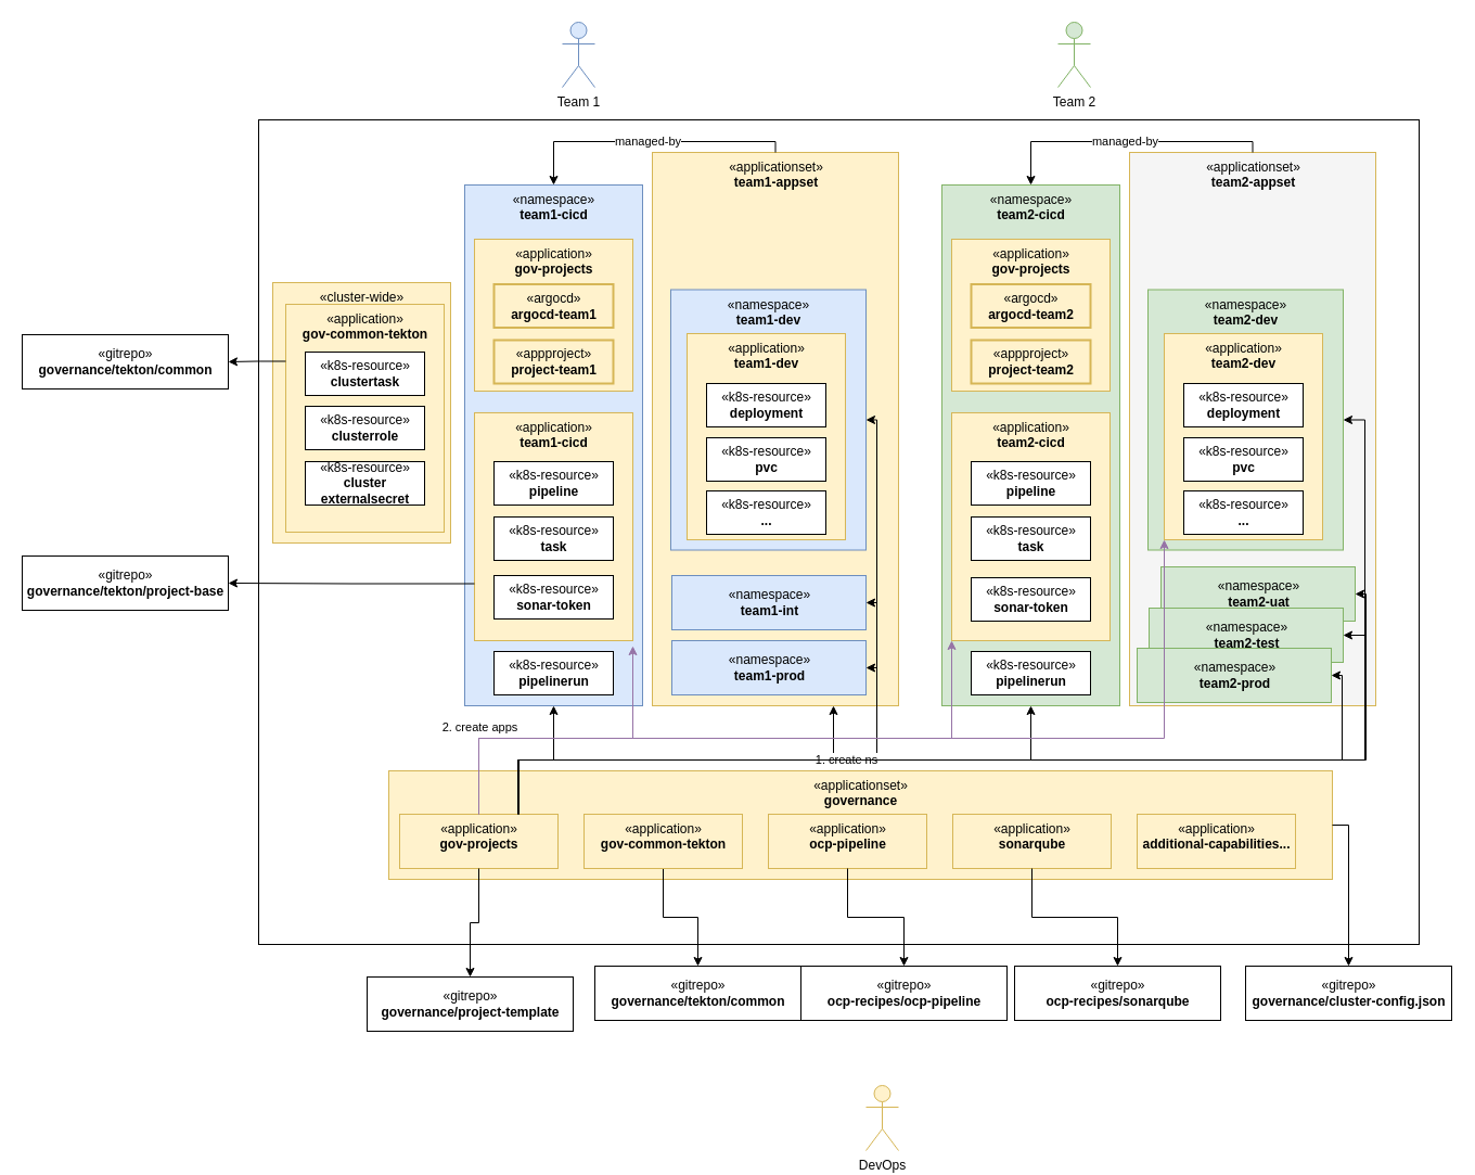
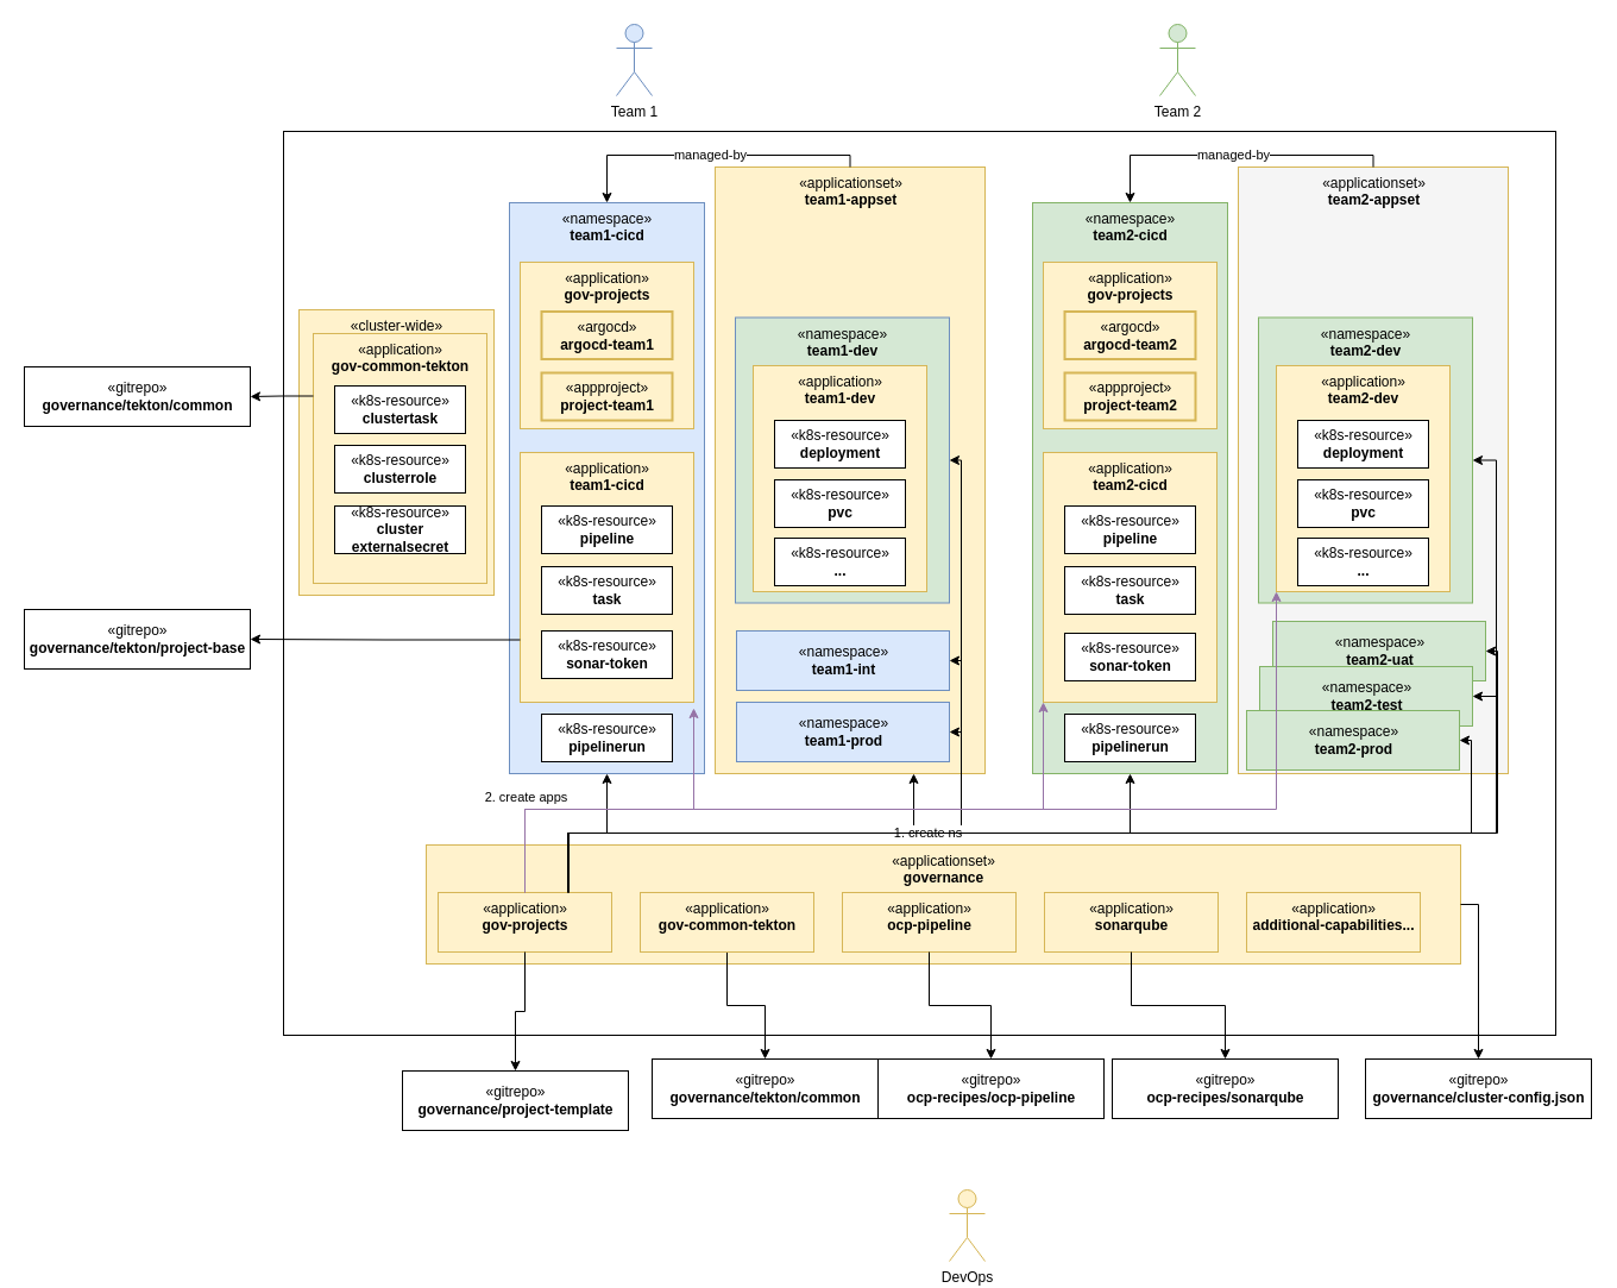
- <mxCell id="6" value="«namespace»&lt;br&gt;&lt;b&gt;team1-dev&lt;/b&gt;" style="html=1;verticalAlign=top;fillColor=#dae8fc;strokeColor=#6c8ebf;" parent="1" vertex="1"><mxGeometry x="618" y="266.5" width="180" height="240" as="geometry" /></mxCell>
+ <mxCell id="6" value="«namespace»&lt;br&gt;&lt;b&gt;team1-dev&lt;/b&gt;" style="html=1;verticalAlign=top;fillColor=#d5e8d4;strokeColor=#6c8ebf;" parent="1" vertex="1"><mxGeometry x="618" y="266.5" width="180" height="240" as="geometry" /></mxCell>
